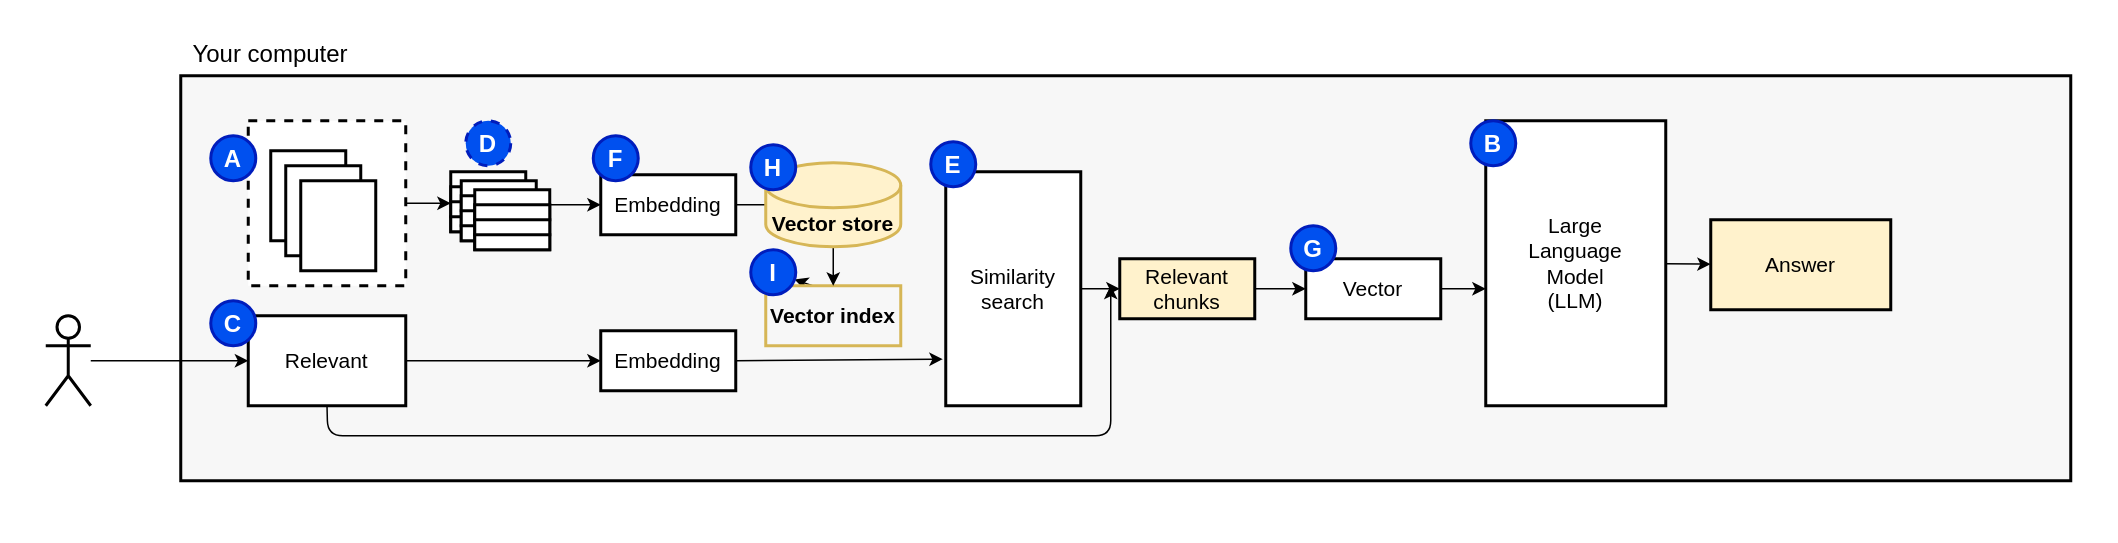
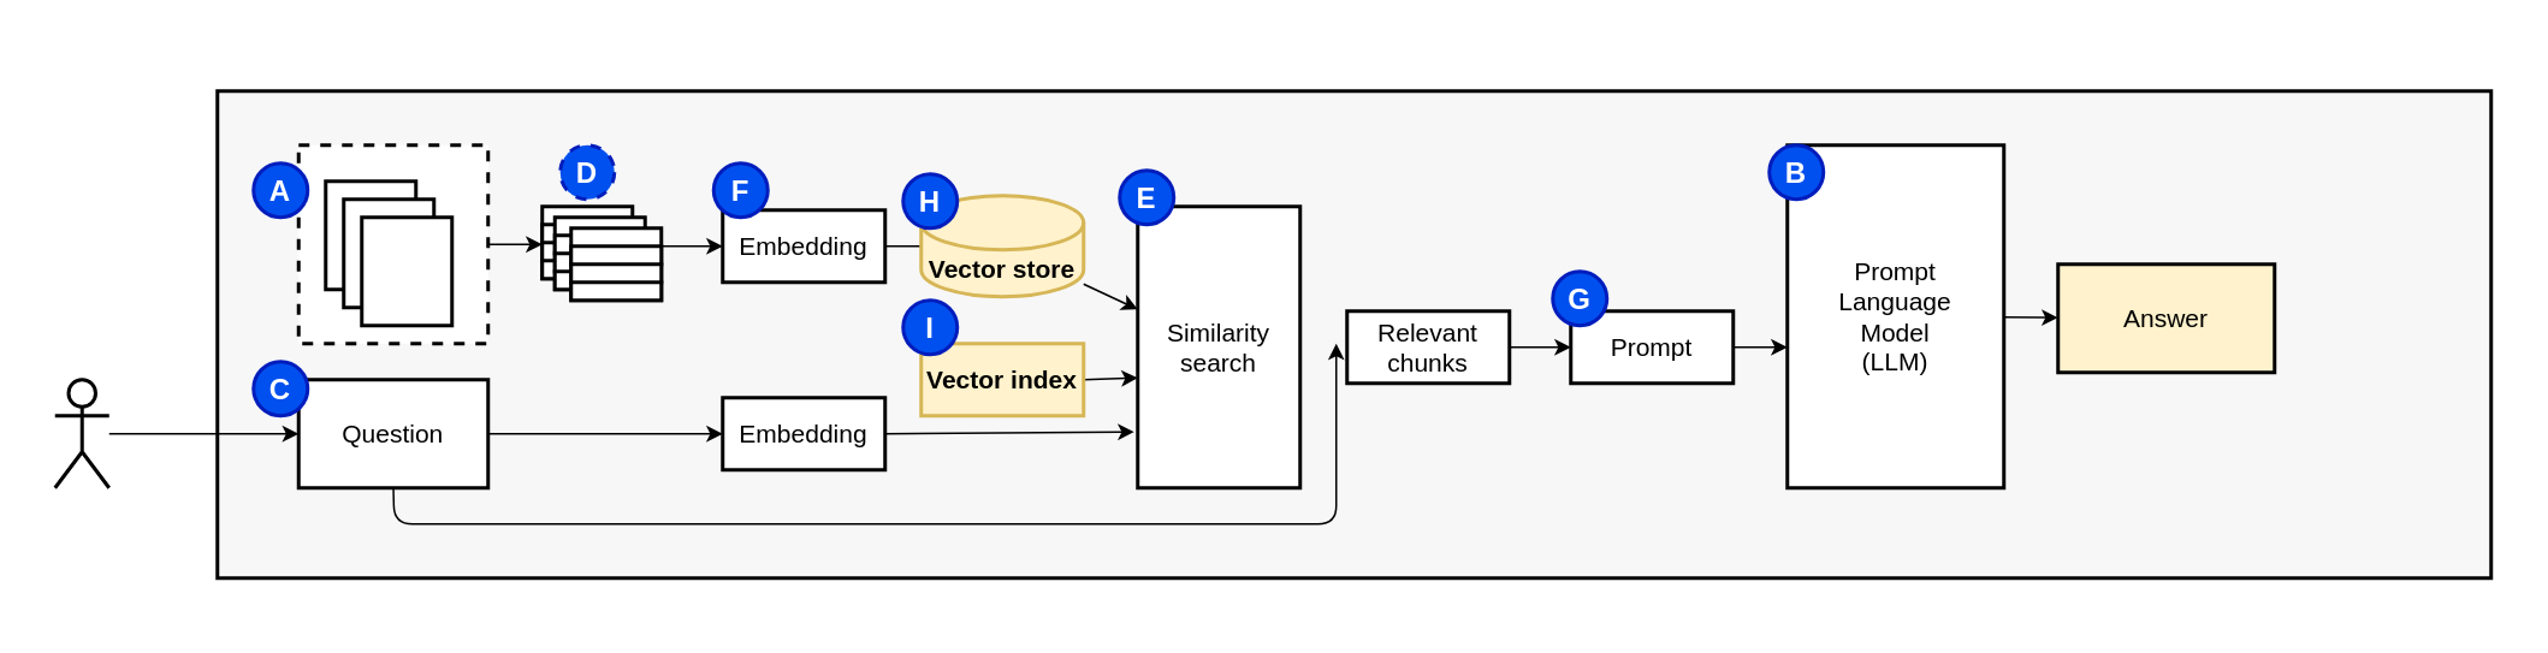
- <mxCell id="19" value="Your computer" style="text;html=1;strokeColor=none;fillColor=none;align=center;verticalAlign=middle;whiteSpace=wrap;rounded=0;strokeWidth=2;fontSize=16;" parent="1" vertex="1"><mxGeometry x="120" y="20" width="120" height="30" as="geometry" /></mxCell>
- <mxCell id="50" value="" style="edgeStyle=none;html=1;" parent="1" source="51" target="48" edge="1"><mxGeometry relative="1" as="geometry" /></mxCell>
+ <mxCell id="50" value="" style="edgeStyle=none;html=1;" parent="1" source="51" target="39" edge="1"><mxGeometry relative="1" as="geometry" /></mxCell>
- <mxCell id="14" value="Large&lt;br&gt;Language&lt;br&gt;Model&lt;br&gt;(LLM)" style="rounded=0;whiteSpace=wrap;html=1;strokeWidth=2;fontSize=14;" parent="1" vertex="1"><mxGeometry x="990" y="80" width="120" height="190" as="geometry" /></mxCell>
+ <mxCell id="14" value="Prompt&lt;br&gt;Language&lt;br&gt;Model&lt;br&gt;(LLM)" style="rounded=0;whiteSpace=wrap;html=1;strokeWidth=2;fontSize=14;" parent="1" vertex="1"><mxGeometry x="990" y="80" width="120" height="190" as="geometry" /></mxCell>
- <mxCell id="44" value="" style="edgeStyle=none;html=1;exitX=1;exitY=0.5;exitDx=0;exitDy=0;startArrow=none;" parent="1" source="48" target="53" edge="1"><mxGeometry relative="1" as="geometry"><mxPoint x="500" y="250" as="sourcePoint" /><mxPoint x="630" y="200" as="targetPoint" /></mxGeometry></mxCell>
+ <mxCell id="44" value="" style="edgeStyle=none;html=1;exitX=1;exitY=0.5;exitDx=0;exitDy=0;startArrow=none;entryX=0;entryY=0.609;entryDx=0;entryDy=0;entryPerimeter=0;" parent="1" source="48" target="39" edge="1"><mxGeometry relative="1" as="geometry"><mxPoint x="500" y="250" as="sourcePoint" /><mxPoint x="630" y="200" as="targetPoint" /></mxGeometry></mxCell>
- <mxCell id="38" value="" style="edgeStyle=none;html=1;" parent="1" source="39" target="41" edge="1"><mxGeometry relative="1" as="geometry" /></mxCell>
- <mxCell id="41" value="Relevant chunks" style="rounded=0;whiteSpace=wrap;html=1;fontSize=14;strokeWidth=2;fontStyle=0;fillColor=#fff2cc;" parent="1" vertex="1"><mxGeometry x="746" y="172" width="90" height="40" as="geometry" /></mxCell>
+ <mxCell id="41" value="Relevant chunks" style="rounded=0;whiteSpace=wrap;html=1;fontSize=14;strokeWidth=2;fontStyle=0" parent="1" vertex="1"><mxGeometry x="746" y="172" width="90" height="40" as="geometry" /></mxCell>
- <mxCell id="45" value="Vector" style="rounded=0;whiteSpace=wrap;html=1;fontSize=14;strokeWidth=2;fontStyle=0;fillColor=default;strokeColor=default;" parent="1" vertex="1"><mxGeometry x="870" y="172" width="90" height="40" as="geometry" /></mxCell>
+ <mxCell id="45" value="Prompt" style="rounded=0;whiteSpace=wrap;html=1;fontSize=14;strokeWidth=2;fontStyle=0;fillColor=default;strokeColor=default;" parent="1" vertex="1"><mxGeometry x="870" y="172" width="90" height="40" as="geometry" /></mxCell>
- <mxCell id="48" value="Vector index" style="rounded=0;whiteSpace=wrap;html=1;fontSize=14;strokeWidth=2;fillColor=#f7f7f7;strokeColor=#d6b656;fontStyle=1;" parent="1" vertex="1"><mxGeometry x="510" y="190" width="90" height="40" as="geometry" /></mxCell>
+ <mxCell id="48" value="Vector index" style="rounded=0;whiteSpace=wrap;html=1;fontSize=14;strokeWidth=2;fillColor=#fff2cc;strokeColor=#d6b656;fontStyle=1" parent="1" vertex="1"><mxGeometry x="510" y="190" width="90" height="40" as="geometry" /></mxCell>
- <mxCell id="12" value="Relevant" style="rounded=0;whiteSpace=wrap;html=1;strokeWidth=2;fontSize=14;" parent="1" vertex="1"><mxGeometry x="165" y="210" width="105" height="60" as="geometry" /></mxCell>
+ <mxCell id="12" value="Question" style="rounded=0;whiteSpace=wrap;html=1;strokeWidth=2;fontSize=14;" parent="1" vertex="1"><mxGeometry x="165" y="210" width="105" height="60" as="geometry" /></mxCell>
